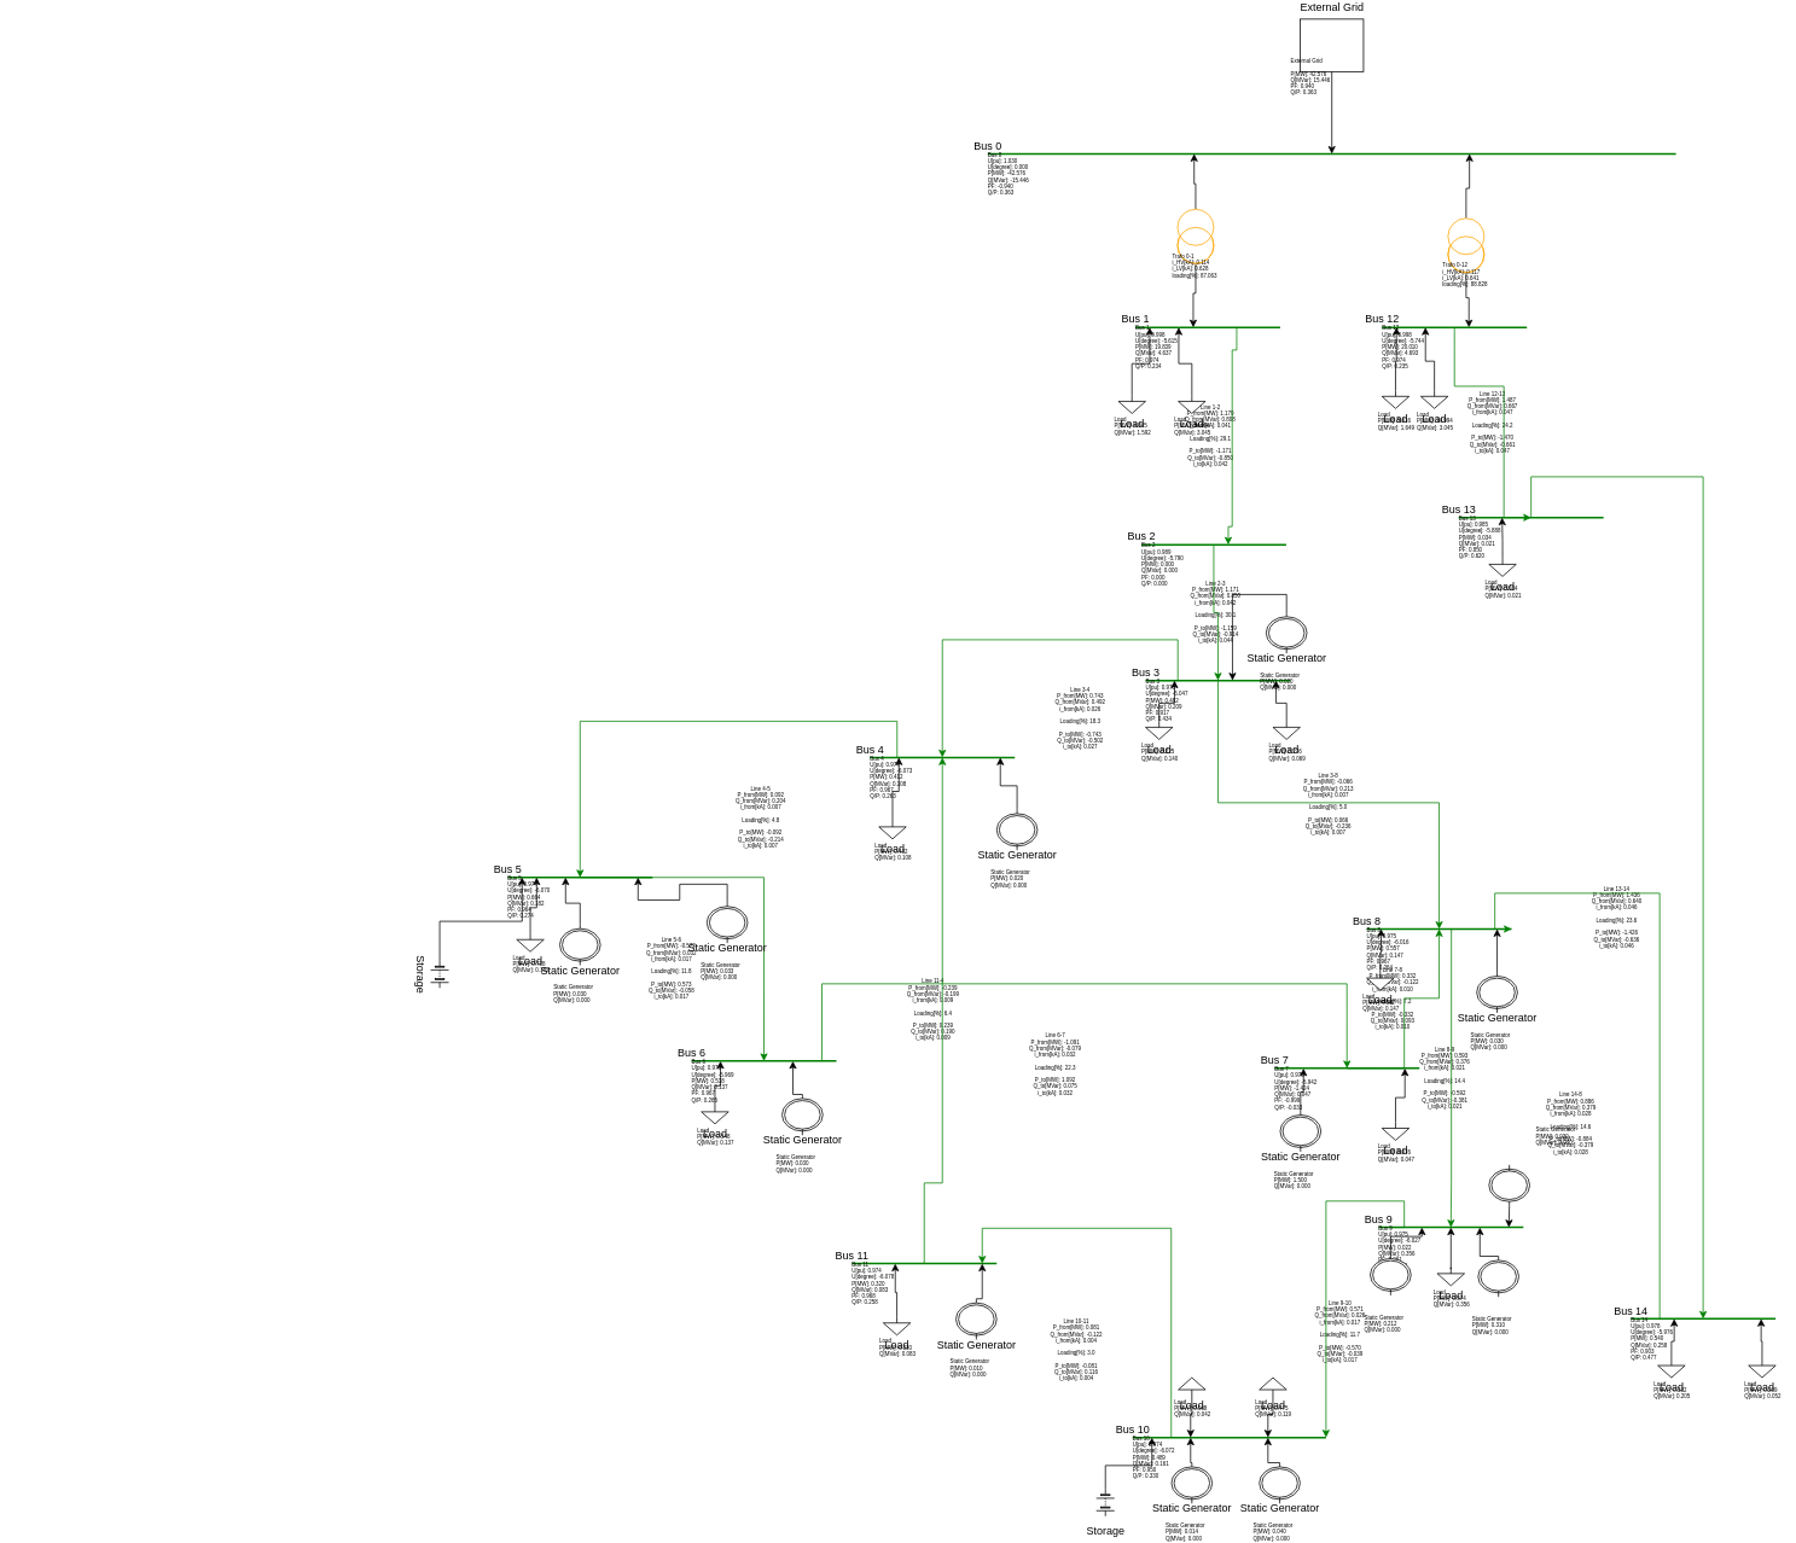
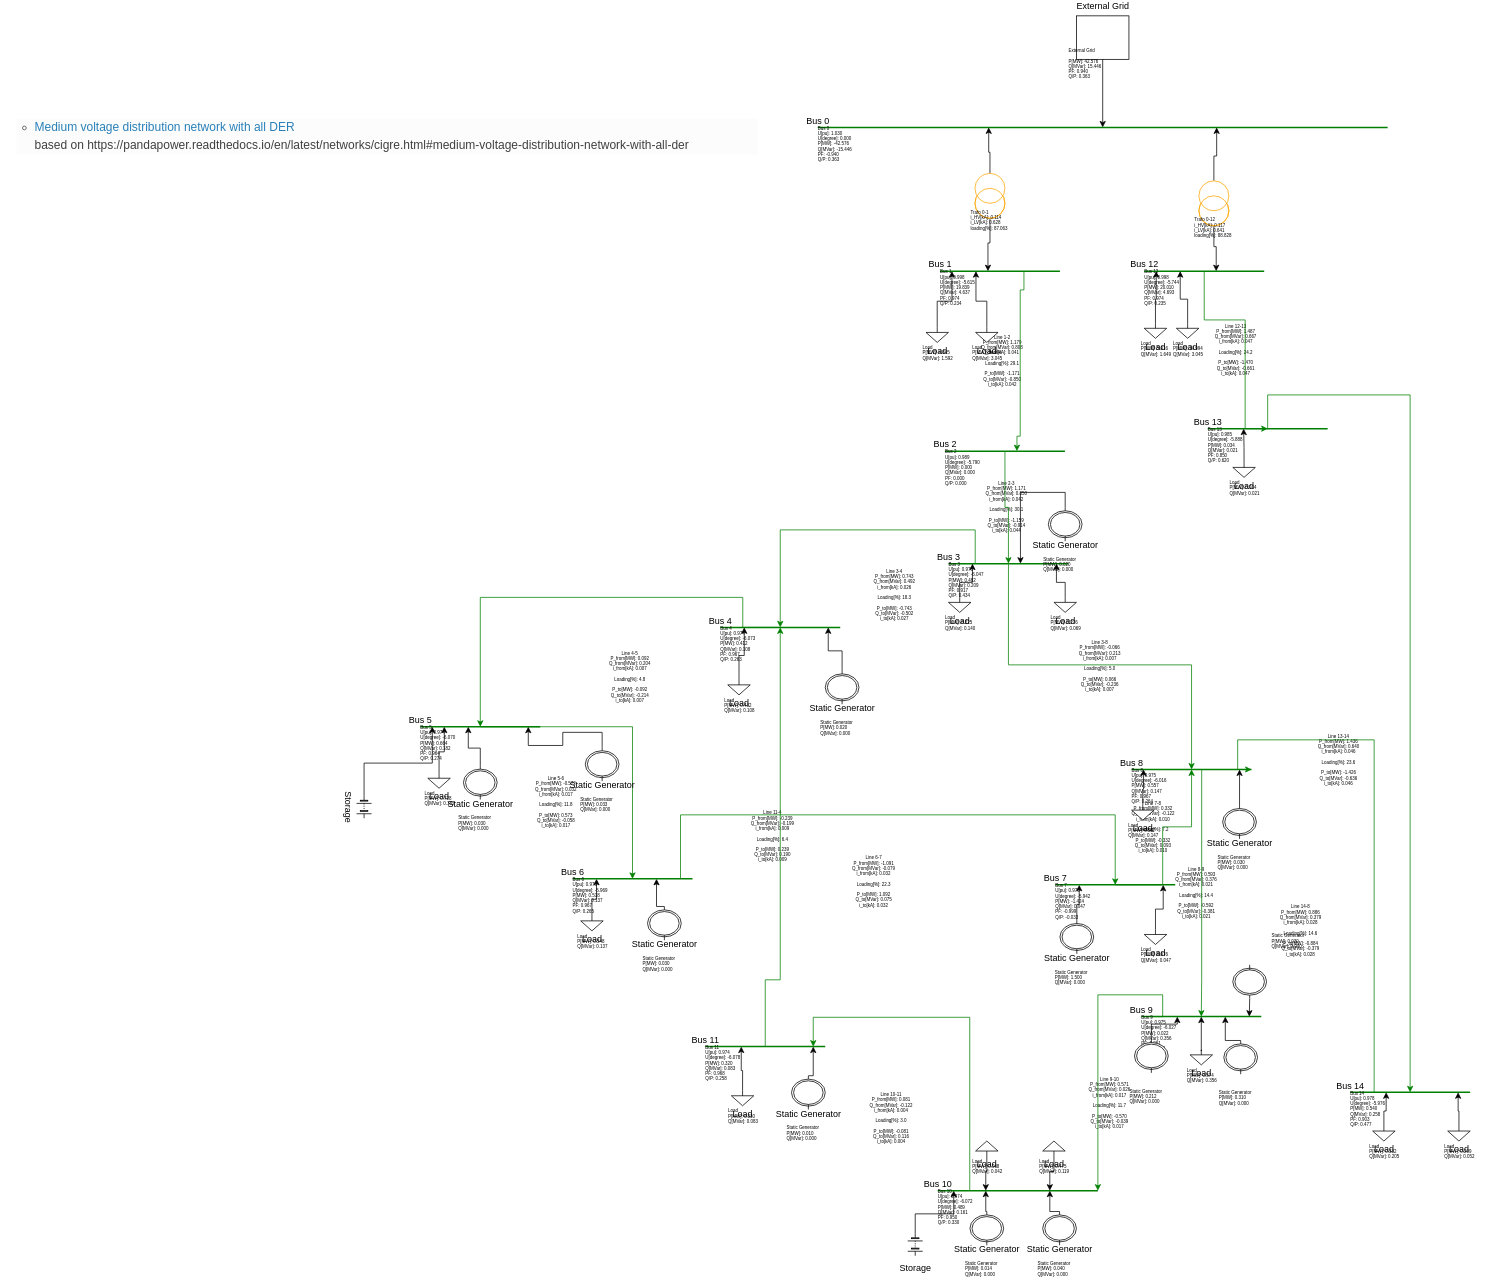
+ <mxCell id="216" value="&lt;ul style=&quot;box-sizing: border-box ; margin: 12px 0px ; padding: 0px ; list-style: disc ; line-height: 24px ; color: rgb(64 , 64 , 64) ; font-size: 16px ; font-style: normal ; font-weight: 400 ; letter-spacing: normal ; text-align: left ; text-indent: 0px ; text-transform: none ; word-spacing: 0px ; background-color: rgb(252 , 252 , 252)&quot;&gt;&lt;li class=&quot;toctree-l2&quot; style=&quot;box-sizing: border-box ; list-style: circle ; margin-left: 24px&quot;&gt;&lt;a class=&quot;reference internal&quot; href=&quot;https://pandapower.readthedocs.io/en/latest/networks/cigre.html#medium-voltage-distribution-network-with-all-der&quot; style=&quot;box-sizing: border-box ; color: rgb(41 , 128 , 185) ; text-decoration: none ; cursor: pointer ; margin-top: 0px ; margin-bottom: 12px&quot;&gt;Medium voltage distribution network with all DER&lt;/a&gt;&amp;nbsp; &amp;nbsp; &amp;nbsp; &amp;nbsp; &amp;nbsp; &amp;nbsp; &amp;nbsp; &amp;nbsp; &amp;nbsp; &amp;nbsp; &amp;nbsp; &amp;nbsp; &amp;nbsp; &amp;nbsp; &amp;nbsp; &amp;nbsp; &amp;nbsp; &amp;nbsp; &amp;nbsp; &amp;nbsp; &amp;nbsp; &amp;nbsp; &amp;nbsp; &amp;nbsp; &amp;nbsp; &amp;nbsp; &amp;nbsp; &amp;nbsp; &amp;nbsp; &amp;nbsp; &amp;nbsp; &amp;nbsp; &amp;nbsp; &amp;nbsp; &amp;nbsp; &amp;nbsp; &amp;nbsp; &amp;nbsp; &amp;nbsp; &amp;nbsp; &amp;nbsp; &amp;nbsp; &amp;nbsp; &amp;nbsp; &amp;nbsp; &amp;nbsp; &amp;nbsp; &amp;nbsp; &amp;nbsp; &amp;nbsp; &amp;nbsp; &amp;nbsp; &amp;nbsp; &amp;nbsp; &amp;nbsp; &amp;nbsp; &amp;nbsp; &amp;nbsp; &amp;nbsp; &amp;nbsp; &amp;nbsp; &amp;nbsp; &amp;nbsp; &amp;nbsp; &amp;nbsp; &amp;nbsp; &amp;nbsp; &amp;nbsp; &amp;nbsp; based on&amp;nbsp;https://pandapower.readthedocs.io/en/latest/networks/cigre.html#medium-voltage-distribution-network-with-all-der&lt;/li&gt;&lt;/ul&gt;" style="text;whiteSpace=wrap;html=1;" vertex="1" parent="1"><mxGeometry x="20" y="139.3" width="990" height="60" as="geometry" /></mxCell>
